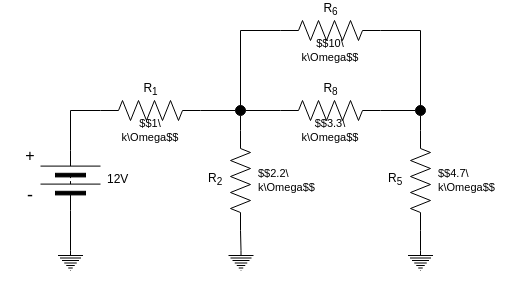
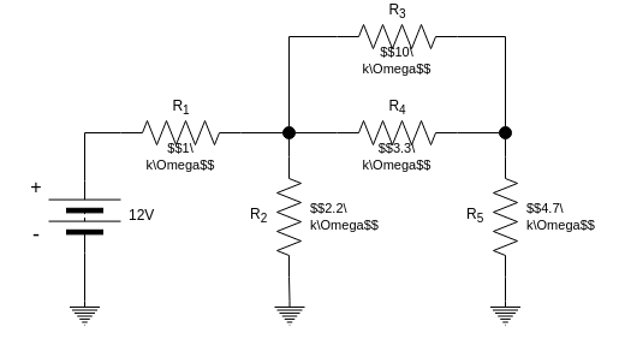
- <mxCell id="17" value="R&lt;sub&gt;6&lt;/sub&gt;" style="pointerEvents=1;verticalLabelPosition=top;shadow=0;dashed=0;align=center;html=1;verticalAlign=bottom;shape=mxgraph.electrical.resistors.resistor_2;labelPosition=center;" vertex="1" parent="1"><mxGeometry x="280" y="20" width="100" height="20" as="geometry" /></mxCell>
+ <mxCell id="17" value="R&lt;sub&gt;3&lt;/sub&gt;" style="pointerEvents=1;verticalLabelPosition=top;shadow=0;dashed=0;align=center;html=1;verticalAlign=bottom;shape=mxgraph.electrical.resistors.resistor_2;labelPosition=center;" vertex="1" parent="1"><mxGeometry x="280" y="20" width="100" height="20" as="geometry" /></mxCell>
- <mxCell id="14" value="R&lt;sub&gt;8&lt;/sub&gt;" style="pointerEvents=1;verticalLabelPosition=top;shadow=0;dashed=0;align=center;html=1;verticalAlign=bottom;shape=mxgraph.electrical.resistors.resistor_2;labelPosition=center;" vertex="1" parent="1"><mxGeometry x="280" y="100" width="100" height="20" as="geometry" /></mxCell>
+ <mxCell id="14" value="R&lt;sub&gt;4&lt;/sub&gt;" style="pointerEvents=1;verticalLabelPosition=top;shadow=0;dashed=0;align=center;html=1;verticalAlign=bottom;shape=mxgraph.electrical.resistors.resistor_2;labelPosition=center;" vertex="1" parent="1"><mxGeometry x="280" y="100" width="100" height="20" as="geometry" /></mxCell>
